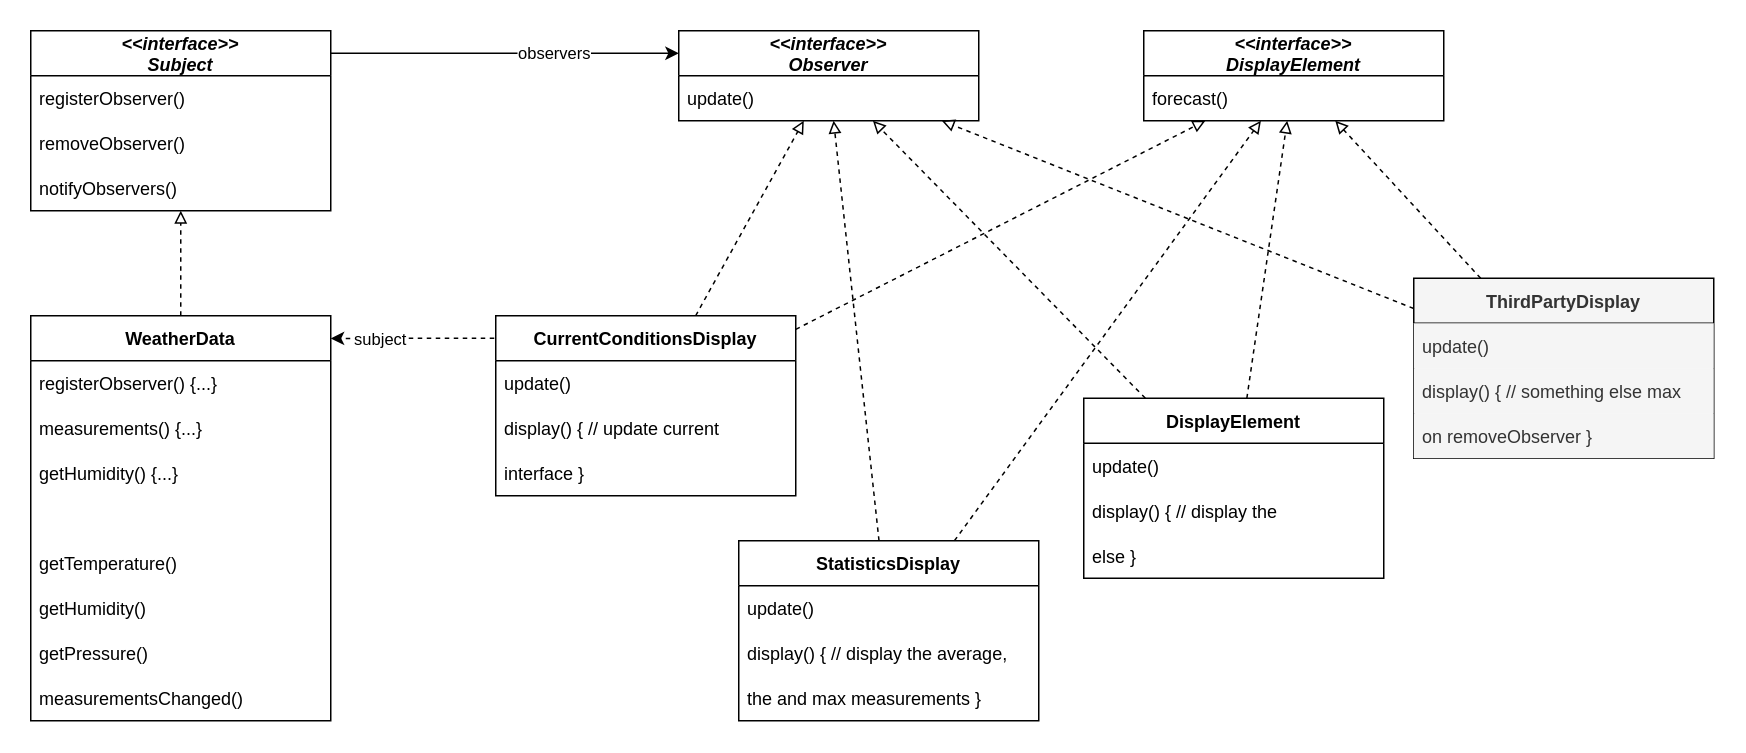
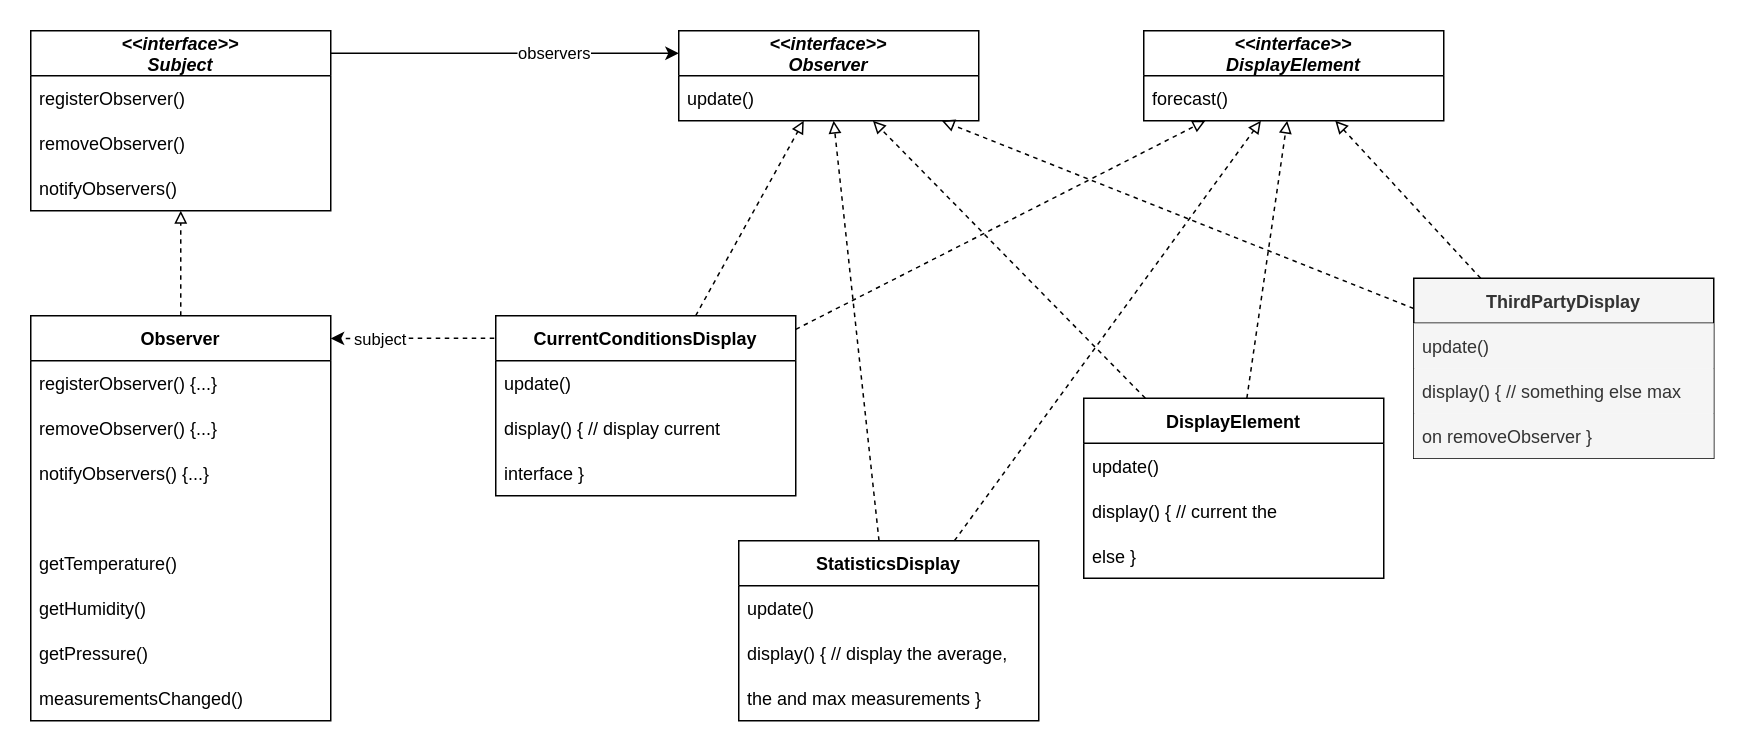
- <mxCell id="10" value="WeatherData" style="swimlane;fontStyle=1;childLayout=stackLayout;horizontal=1;startSize=30;horizontalStack=0;resizeParent=1;resizeParentMax=0;resizeLast=0;collapsible=1;marginBottom=0;" parent="1" vertex="1"><mxGeometry x="20" y="210" width="200" height="270" as="geometry" /></mxCell>
+ <mxCell id="10" value="Observer" style="swimlane;fontStyle=1;childLayout=stackLayout;horizontal=1;startSize=30;horizontalStack=0;resizeParent=1;resizeParentMax=0;resizeLast=0;collapsible=1;marginBottom=0;" parent="1" vertex="1"><mxGeometry x="20" y="210" width="200" height="270" as="geometry" /></mxCell>
- <mxCell id="12" value="measurements() {...}" style="text;strokeColor=none;fillColor=none;align=left;verticalAlign=middle;spacingLeft=4;spacingRight=4;overflow=hidden;points=[[0,0.5],[1,0.5]];portConstraint=eastwest;rotatable=0;" parent="10" vertex="1"><mxGeometry y="60" width="200" height="30" as="geometry" /></mxCell>
+ <mxCell id="12" value="removeObserver() {...}" style="text;strokeColor=none;fillColor=none;align=left;verticalAlign=middle;spacingLeft=4;spacingRight=4;overflow=hidden;points=[[0,0.5],[1,0.5]];portConstraint=eastwest;rotatable=0;" parent="10" vertex="1"><mxGeometry y="60" width="200" height="30" as="geometry" /></mxCell>
- <mxCell id="21" value="display() { // update current" style="text;strokeColor=none;fillColor=none;align=left;verticalAlign=middle;spacingLeft=4;spacingRight=4;overflow=hidden;points=[[0,0.5],[1,0.5]];portConstraint=eastwest;rotatable=0;" parent="19" vertex="1"><mxGeometry y="60" width="200" height="30" as="geometry" /></mxCell>
+ <mxCell id="21" value="display() { // display current" style="text;strokeColor=none;fillColor=none;align=left;verticalAlign=middle;spacingLeft=4;spacingRight=4;overflow=hidden;points=[[0,0.5],[1,0.5]];portConstraint=eastwest;rotatable=0;" parent="19" vertex="1"><mxGeometry y="60" width="200" height="30" as="geometry" /></mxCell>
- <mxCell id="13" value="getHumidity() {...}" style="text;strokeColor=none;fillColor=none;align=left;verticalAlign=middle;spacingLeft=4;spacingRight=4;overflow=hidden;points=[[0,0.5],[1,0.5]];portConstraint=eastwest;rotatable=0;" parent="10" vertex="1"><mxGeometry y="90" width="200" height="30" as="geometry" /></mxCell>
+ <mxCell id="13" value="notifyObservers() {...}" style="text;strokeColor=none;fillColor=none;align=left;verticalAlign=middle;spacingLeft=4;spacingRight=4;overflow=hidden;points=[[0,0.5],[1,0.5]];portConstraint=eastwest;rotatable=0;" parent="10" vertex="1"><mxGeometry y="90" width="200" height="30" as="geometry" /></mxCell>
- <mxCell id="35" value="display() { // display the" style="text;strokeColor=none;fillColor=none;align=left;verticalAlign=middle;spacingLeft=4;spacingRight=4;overflow=hidden;points=[[0,0.5],[1,0.5]];portConstraint=eastwest;rotatable=0;" parent="33" vertex="1"><mxGeometry y="60" width="200" height="30" as="geometry" /></mxCell>
+ <mxCell id="35" value="display() { // current the" style="text;strokeColor=none;fillColor=none;align=left;verticalAlign=middle;spacingLeft=4;spacingRight=4;overflow=hidden;points=[[0,0.5],[1,0.5]];portConstraint=eastwest;rotatable=0;" parent="33" vertex="1"><mxGeometry y="60" width="200" height="30" as="geometry" /></mxCell>
